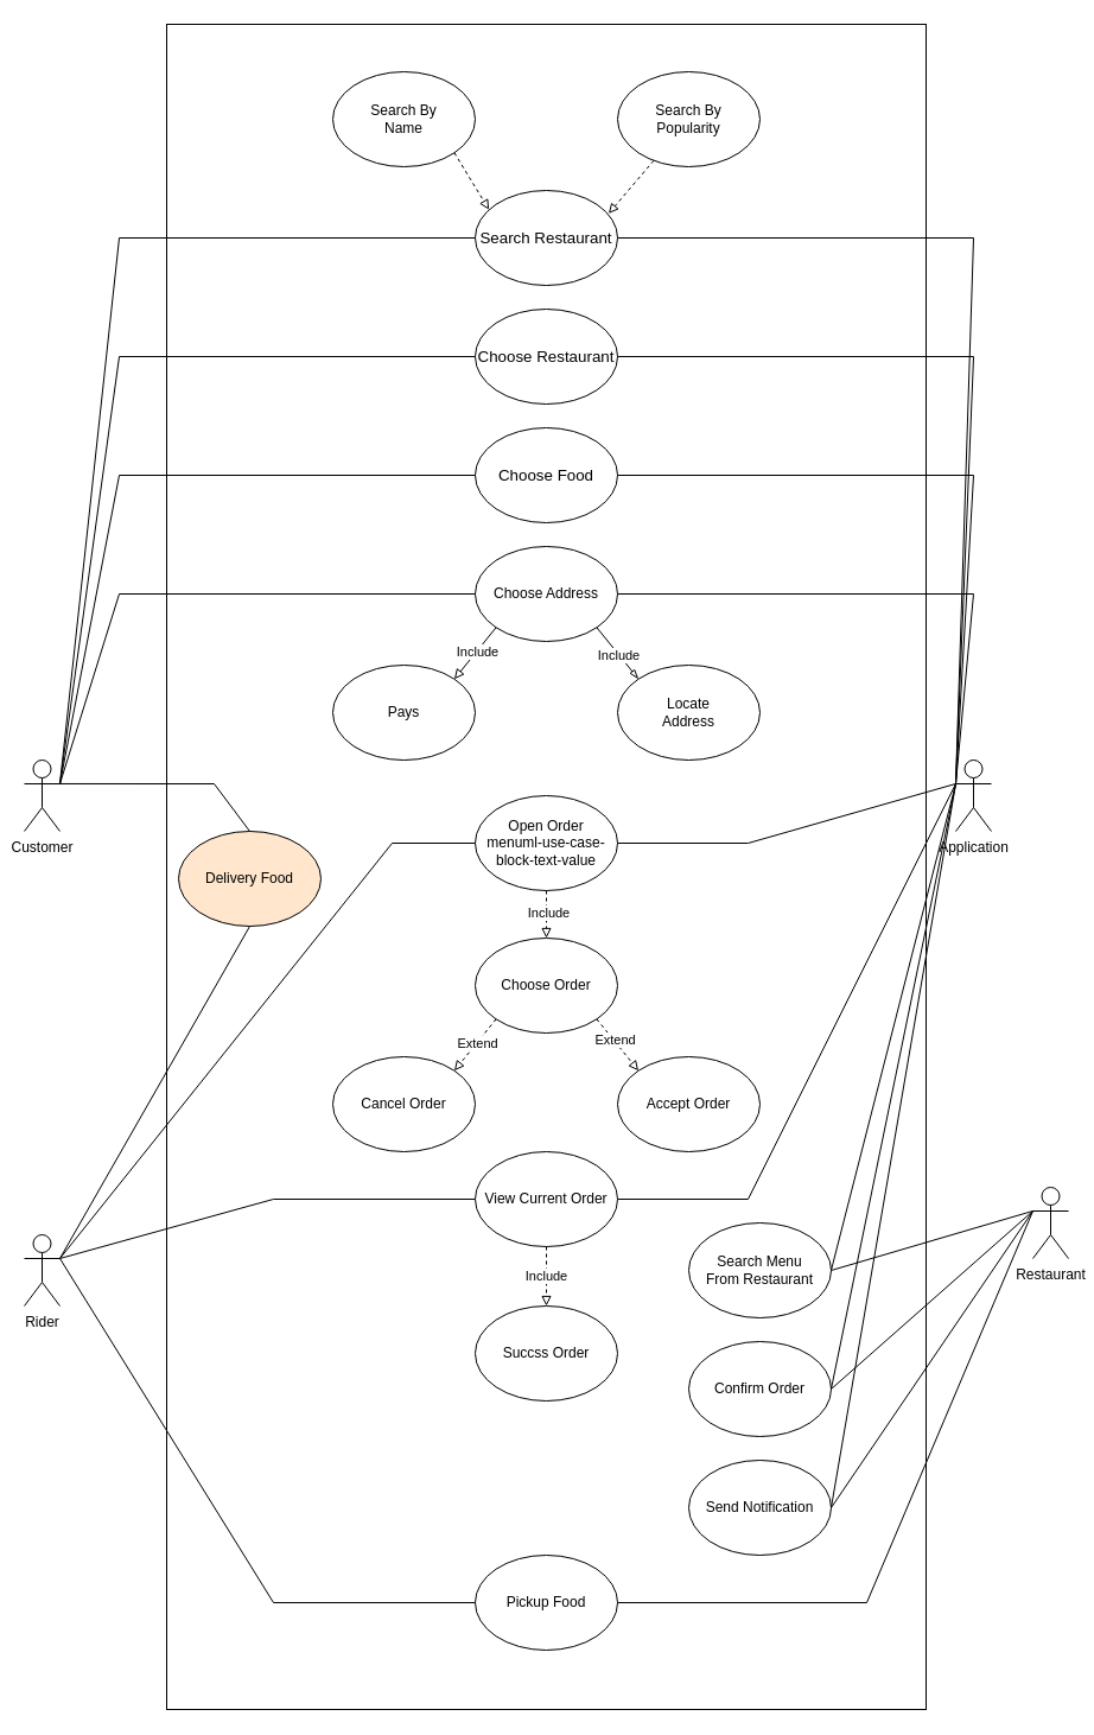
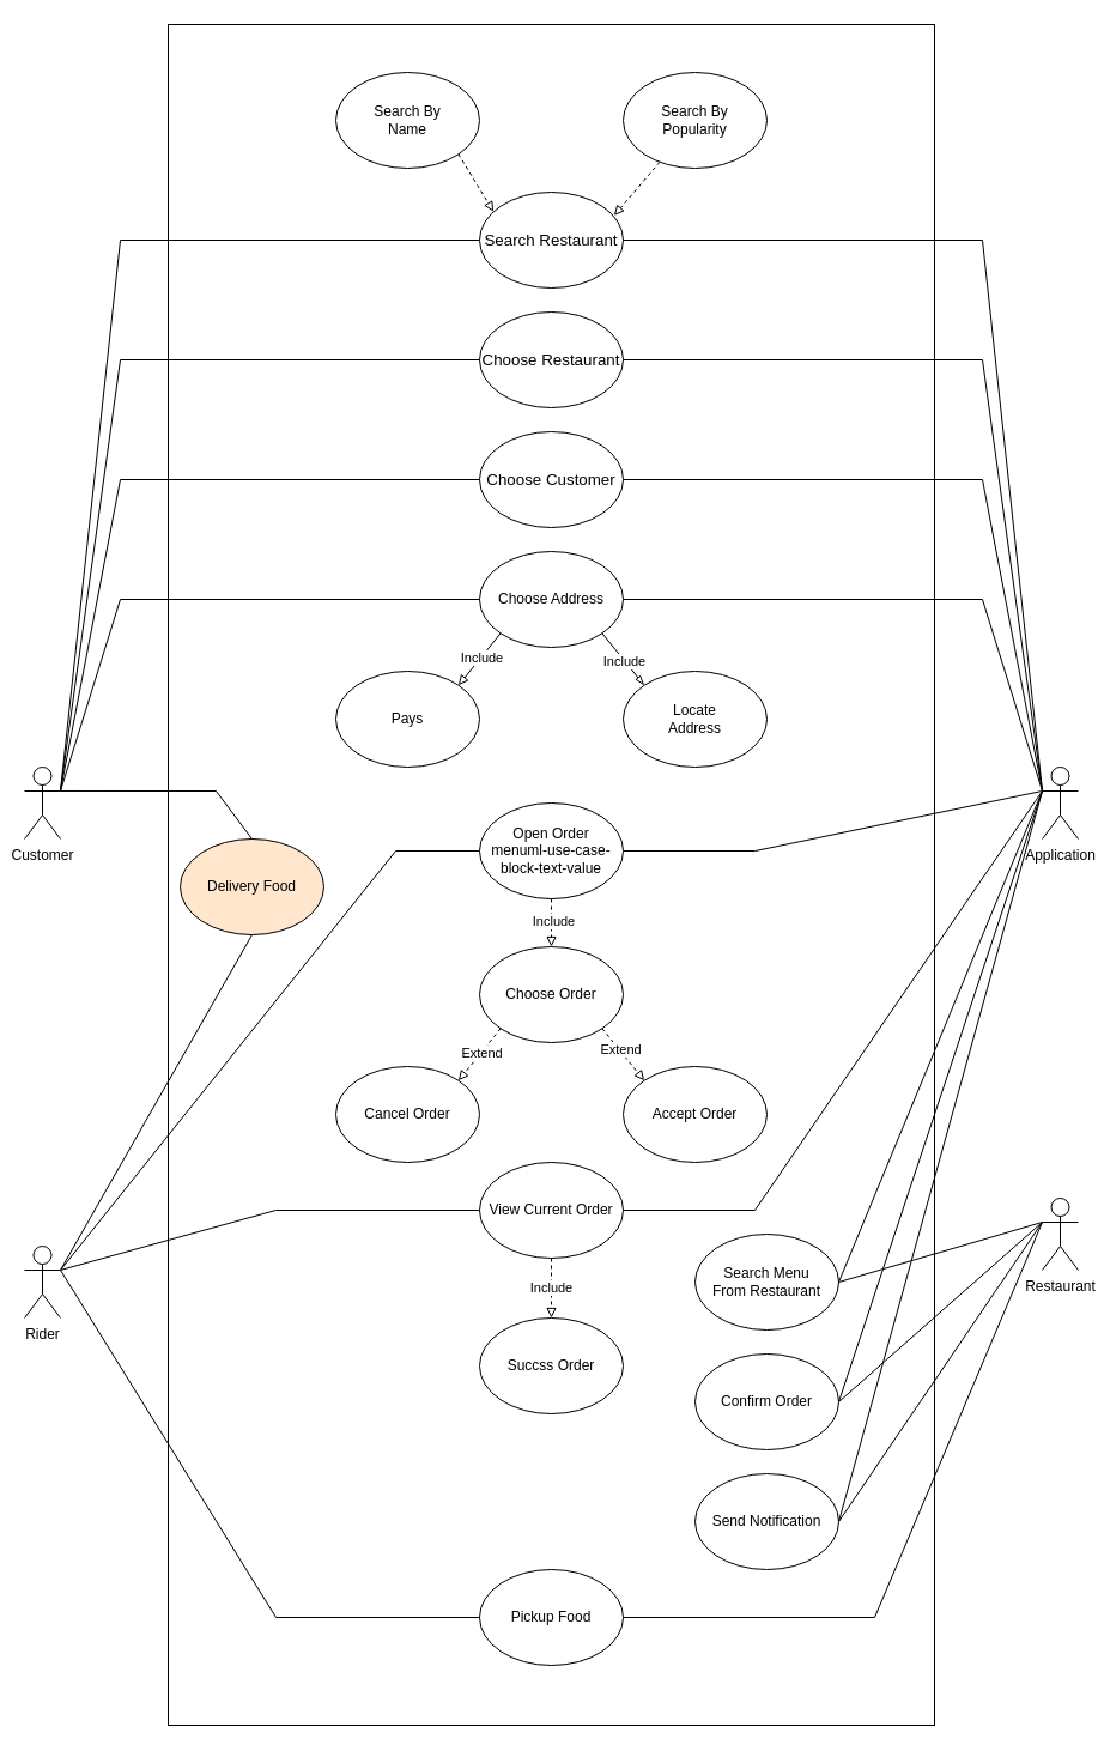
- <mxCell id="9" value="&lt;span data-lucid-content=&quot;{&amp;quot;t&amp;quot;:&amp;quot;Choose Food&amp;quot;,&amp;quot;m&amp;quot;:[{&amp;quot;s&amp;quot;:0,&amp;quot;n&amp;quot;:&amp;quot;a&amp;quot;,&amp;quot;v&amp;quot;:&amp;quot;center&amp;quot;},{&amp;quot;s&amp;quot;:0,&amp;quot;n&amp;quot;:&amp;quot;fsp&amp;quot;,&amp;quot;v&amp;quot;:&amp;quot;ss_presetShapeStyle1_textStyle&amp;quot;,&amp;quot;e&amp;quot;:11},{&amp;quot;s&amp;quot;:0,&amp;quot;n&amp;quot;:&amp;quot;fsp2&amp;quot;,&amp;quot;v&amp;quot;:&amp;quot;ss_presetShapeStyle1_textStyle&amp;quot;,&amp;quot;e&amp;quot;:11},{&amp;quot;s&amp;quot;:0,&amp;quot;n&amp;quot;:&amp;quot;fc&amp;quot;,&amp;quot;v&amp;quot;:&amp;quot;Regular&amp;quot;,&amp;quot;e&amp;quot;:11},{&amp;quot;s&amp;quot;:0,&amp;quot;n&amp;quot;:&amp;quot;fid&amp;quot;,&amp;quot;v&amp;quot;:2,&amp;quot;e&amp;quot;:11},{&amp;quot;s&amp;quot;:0,&amp;quot;n&amp;quot;:&amp;quot;s&amp;quot;,&amp;quot;v&amp;quot;:17.778,&amp;quot;e&amp;quot;:11}]}&quot; data-lucid-type=&quot;application/vnd.lucid.text&quot;&gt;&lt;span style=&quot;color:#000000;font-size:13.333px;&quot;&gt;Choose Food&lt;/span&gt;&lt;/span&gt;" style="ellipse;whiteSpace=wrap;html=1;" vertex="1" parent="1"><mxGeometry x="400" y="360" width="120" height="80" as="geometry" /></mxCell>
+ <mxCell id="9" value="&lt;span data-lucid-content=&quot;{&amp;quot;t&amp;quot;:&amp;quot;Choose Food&amp;quot;,&amp;quot;m&amp;quot;:[{&amp;quot;s&amp;quot;:0,&amp;quot;n&amp;quot;:&amp;quot;a&amp;quot;,&amp;quot;v&amp;quot;:&amp;quot;center&amp;quot;},{&amp;quot;s&amp;quot;:0,&amp;quot;n&amp;quot;:&amp;quot;fsp&amp;quot;,&amp;quot;v&amp;quot;:&amp;quot;ss_presetShapeStyle1_textStyle&amp;quot;,&amp;quot;e&amp;quot;:11},{&amp;quot;s&amp;quot;:0,&amp;quot;n&amp;quot;:&amp;quot;fsp2&amp;quot;,&amp;quot;v&amp;quot;:&amp;quot;ss_presetShapeStyle1_textStyle&amp;quot;,&amp;quot;e&amp;quot;:11},{&amp;quot;s&amp;quot;:0,&amp;quot;n&amp;quot;:&amp;quot;fc&amp;quot;,&amp;quot;v&amp;quot;:&amp;quot;Regular&amp;quot;,&amp;quot;e&amp;quot;:11},{&amp;quot;s&amp;quot;:0,&amp;quot;n&amp;quot;:&amp;quot;fid&amp;quot;,&amp;quot;v&amp;quot;:2,&amp;quot;e&amp;quot;:11},{&amp;quot;s&amp;quot;:0,&amp;quot;n&amp;quot;:&amp;quot;s&amp;quot;,&amp;quot;v&amp;quot;:17.778,&amp;quot;e&amp;quot;:11}]}&quot; data-lucid-type=&quot;application/vnd.lucid.text&quot;&gt;&lt;span style=&quot;color:#000000;font-size:13.333px;&quot;&gt;Choose Customer&lt;/span&gt;&lt;/span&gt;" style="ellipse;whiteSpace=wrap;html=1;" vertex="1" parent="1"><mxGeometry x="400" y="360" width="120" height="80" as="geometry" /></mxCell>
- <mxCell id="4" value="Application" style="shape=umlActor;verticalLabelPosition=bottom;verticalAlign=top;html=1;outlineConnect=0;" vertex="1" parent="1"><mxGeometry x="805" y="640" width="30" height="60" as="geometry" /></mxCell>
+ <mxCell id="4" value="Application" style="shape=umlActor;verticalLabelPosition=bottom;verticalAlign=top;html=1;outlineConnect=0;" vertex="1" parent="1"><mxGeometry x="870" y="640" width="30" height="60" as="geometry" /></mxCell>
